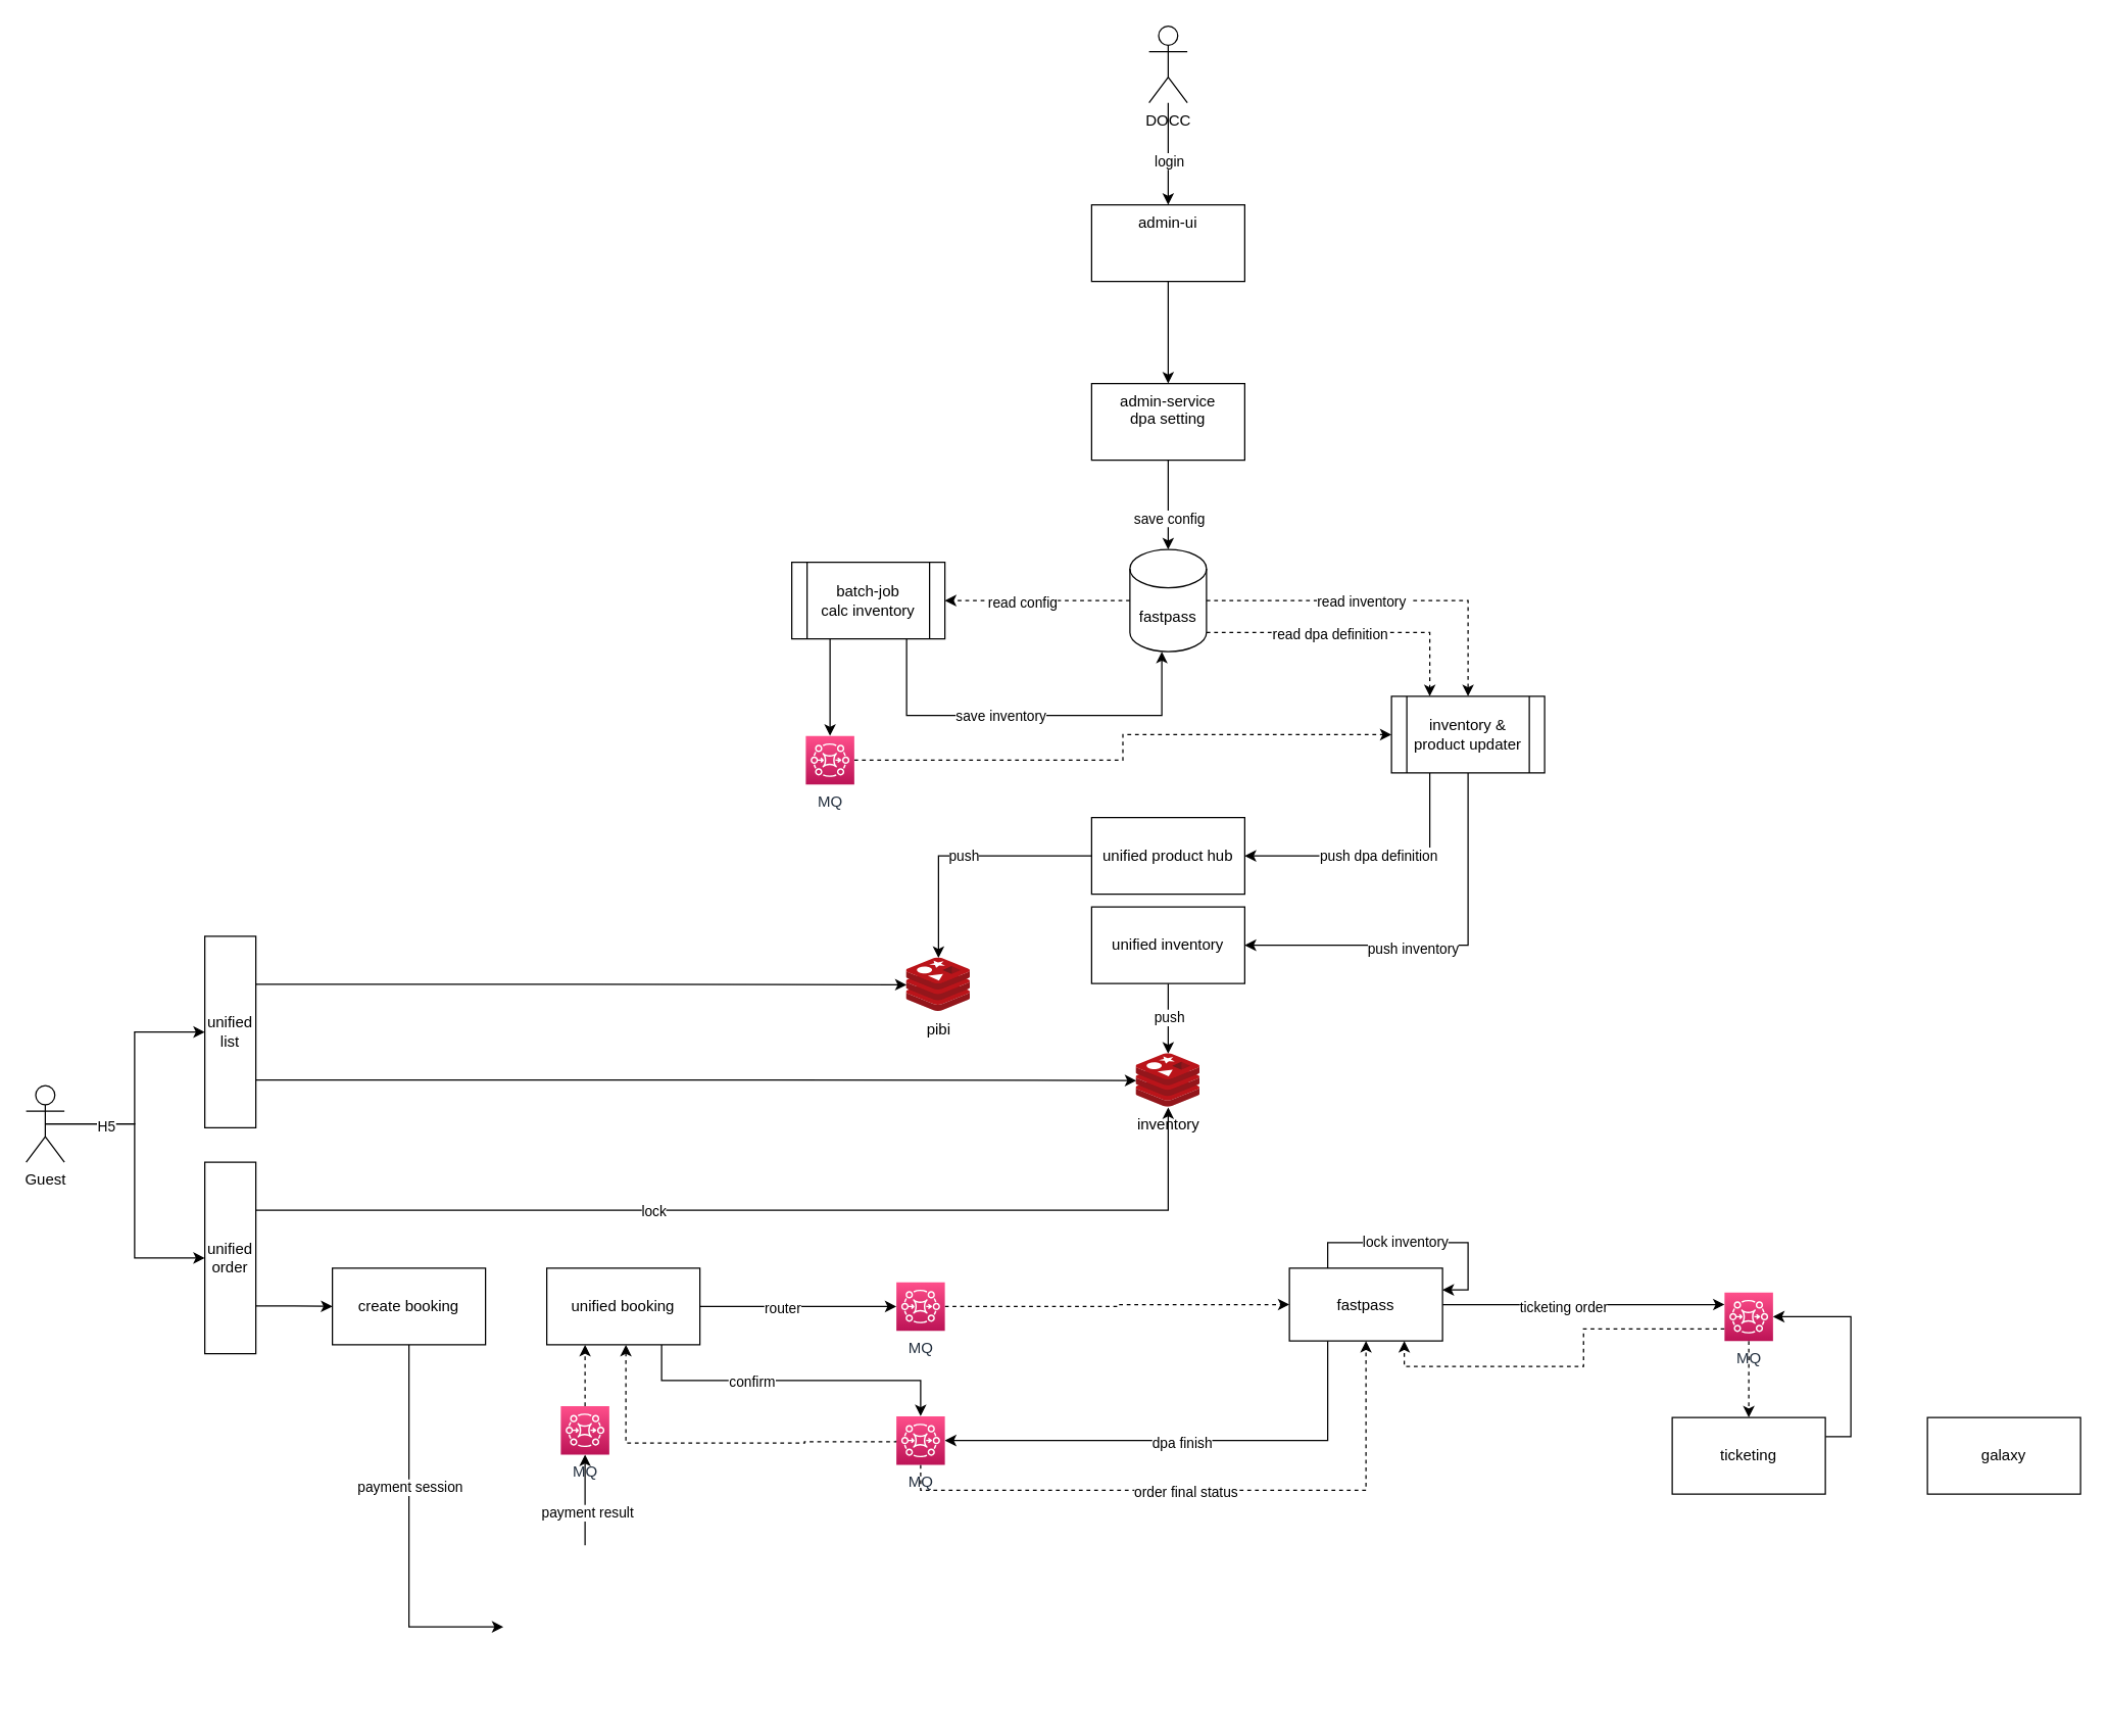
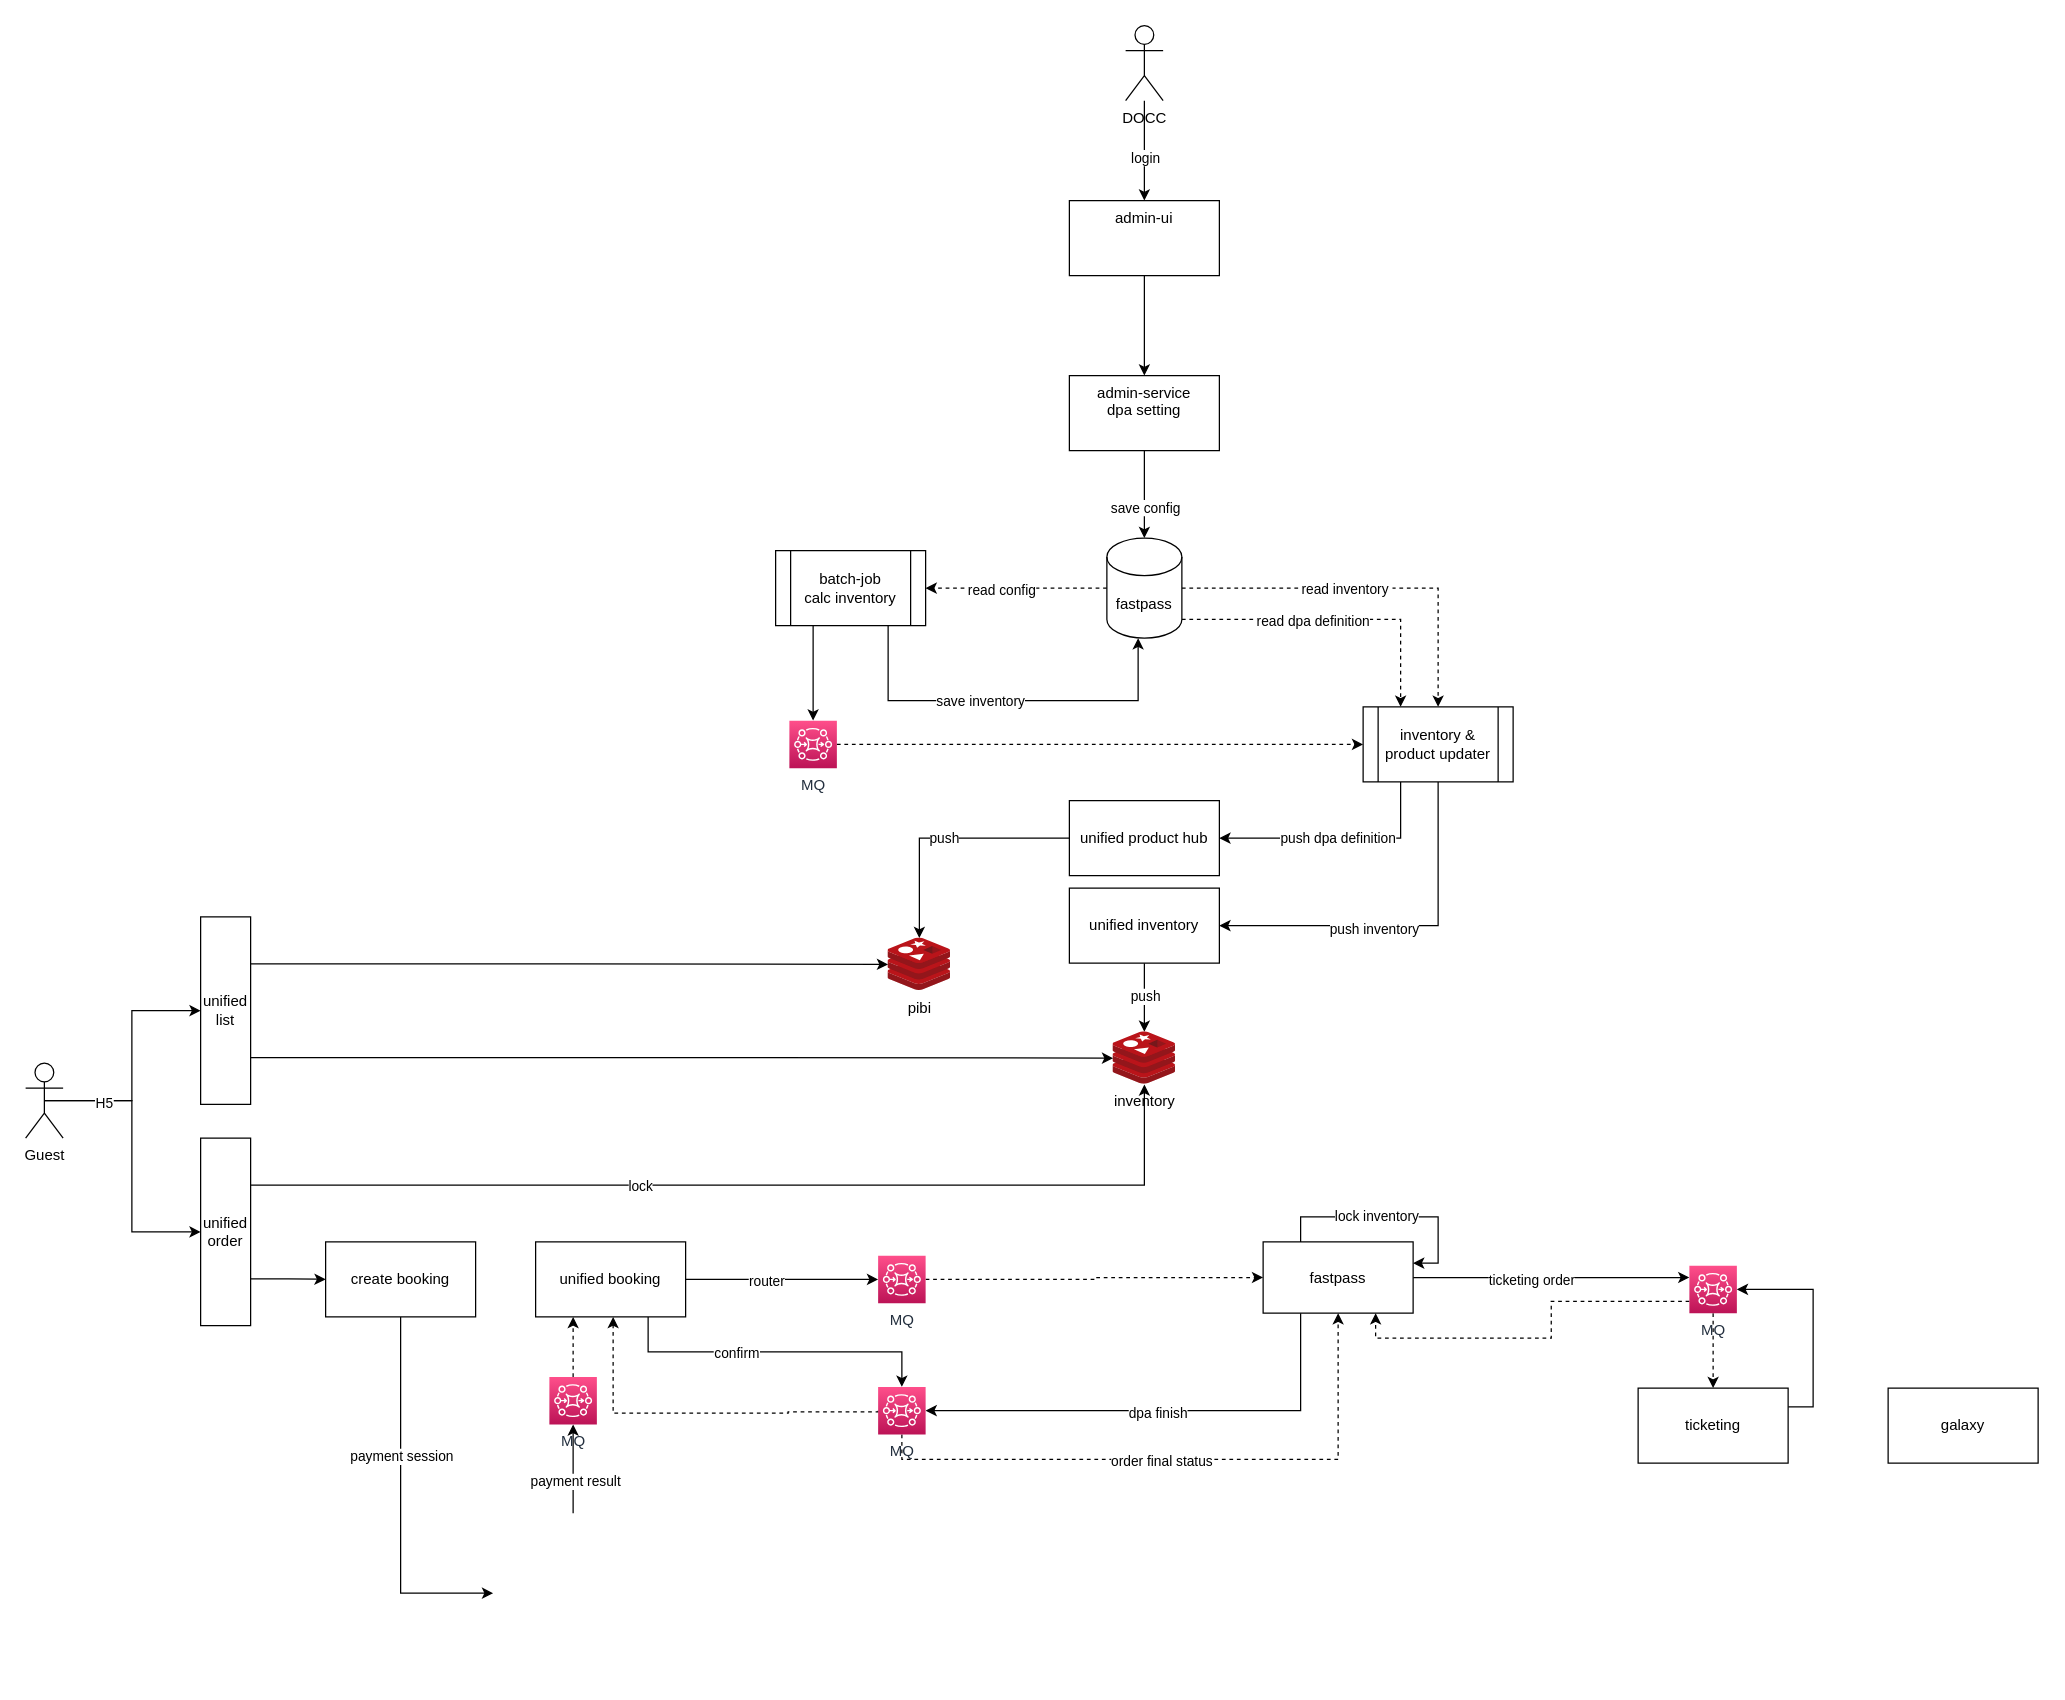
- <mxCell id="28" value="inventory &amp;amp; product updater" style="shape=process;whiteSpace=wrap;html=1;backgroundOutline=1;" vertex="1" parent="1"><mxGeometry x="1090" y="545" width="120" height="60" as="geometry" /></mxCell>
+ <mxCell id="28" value="inventory &amp;amp; product updater" style="shape=process;whiteSpace=wrap;html=1;backgroundOutline=1;" vertex="1" parent="1"><mxGeometry x="1090" y="565" width="120" height="60" as="geometry" /></mxCell>
